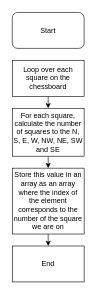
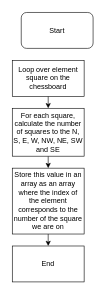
- <mxCell id="2" value="Start" style="rounded=1;whiteSpace=wrap;html=1;" vertex="1" parent="1"><mxGeometry x="20" y="20" width="120" height="60" as="geometry" /></mxCell>
+ <mxCell id="2" value="Start" style="rounded=1;whiteSpace=wrap;html=1;" vertex="1" parent="1"><mxGeometry x="35" y="20" width="120" height="60" as="geometry" /></mxCell>
- <mxCell id="4" value="Loop over each square on the chessboard" style="rounded=0;whiteSpace=wrap;html=1;" vertex="1" parent="1"><mxGeometry x="20" y="100" width="120" height="60" as="geometry" /></mxCell>
+ <mxCell id="4" value="Loop over element square on the chessboard" style="rounded=0;whiteSpace=wrap;html=1;" vertex="1" parent="1"><mxGeometry x="20" y="100" width="120" height="60" as="geometry" /></mxCell>
